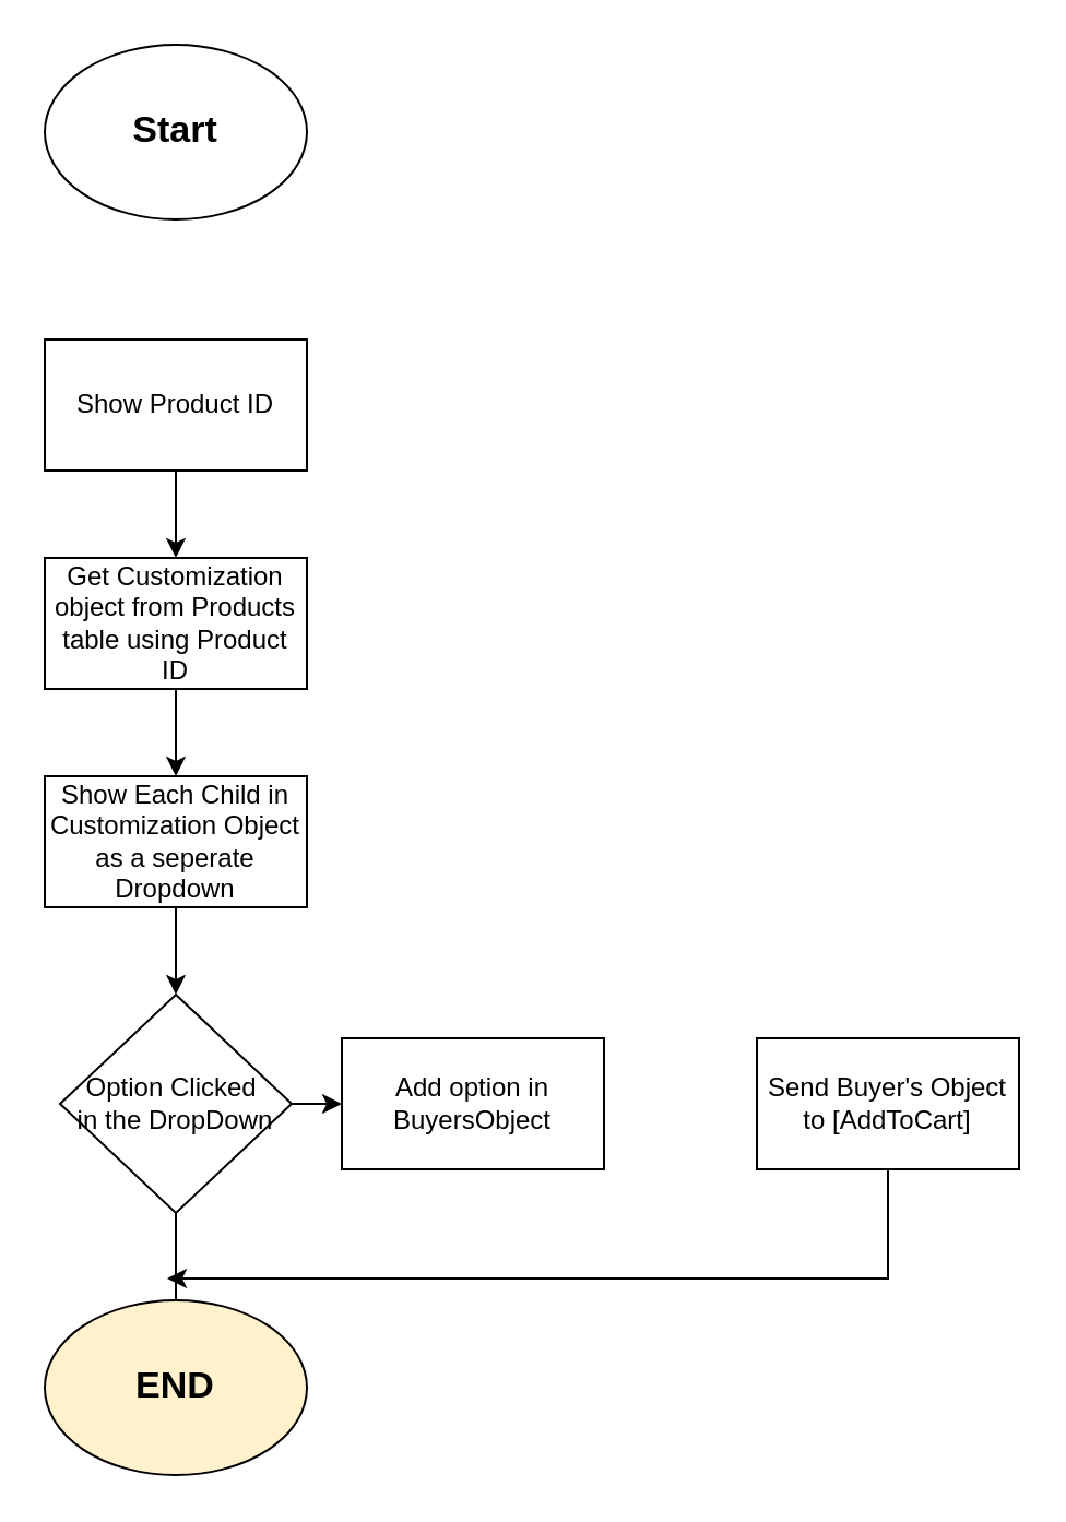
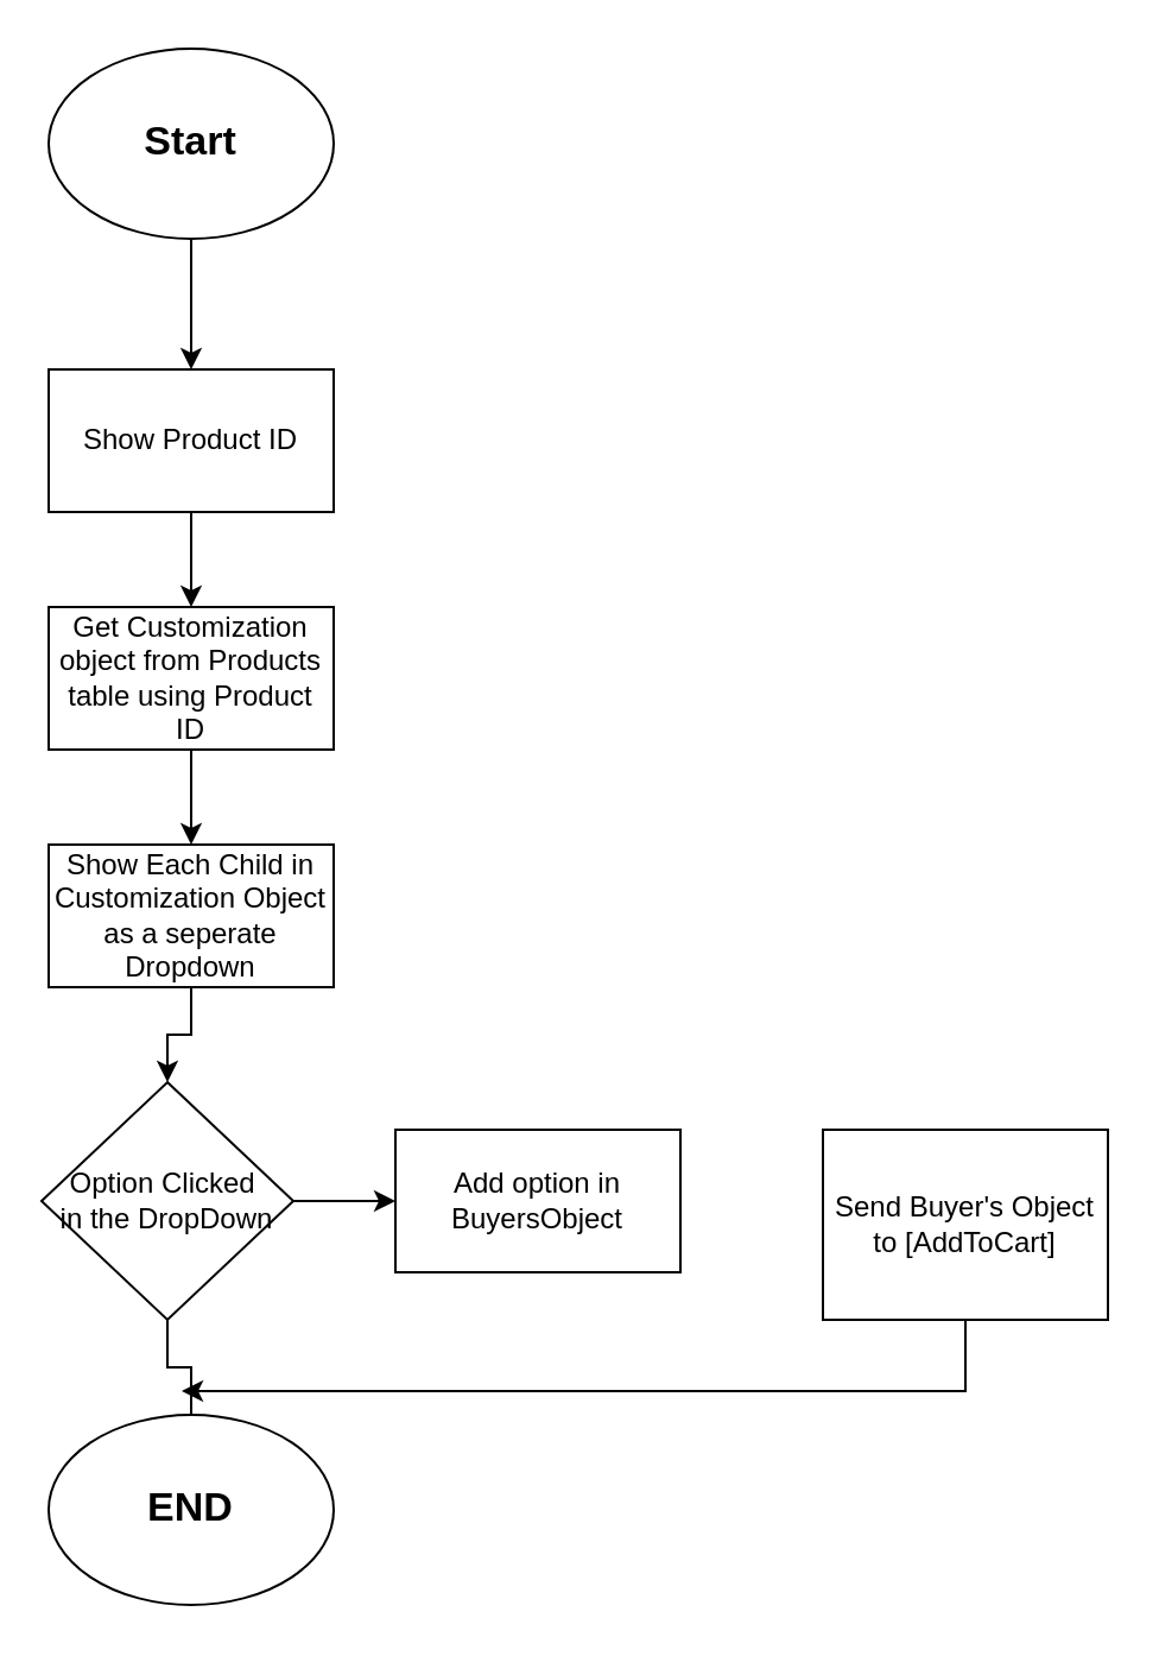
+ <mxCell id="2" value="" style="edgeStyle=orthogonalEdgeStyle;rounded=0;orthogonalLoop=1;jettySize=auto;html=1;" edge="1" parent="1" source="3" target="5"><mxGeometry relative="1" as="geometry" /></mxCell>
- <mxCell id="12" value="Option Clicked&amp;nbsp;&lt;br&gt;in the DropDown" style="rhombus;whiteSpace=wrap;html=1;" vertex="1" parent="1"><mxGeometry x="27" y="455" width="106" height="100" as="geometry" /></mxCell>
+ <mxCell id="12" value="Option Clicked&amp;nbsp;&lt;br&gt;in the DropDown" style="rhombus;whiteSpace=wrap;html=1;" vertex="1" parent="1"><mxGeometry x="17" y="455" width="106" height="100" as="geometry" /></mxCell>
- <mxCell id="13" value="Add option in BuyersObject" style="rounded=0;whiteSpace=wrap;html=1;" vertex="1" parent="1"><mxGeometry x="156" y="475" width="120" height="60" as="geometry" /></mxCell>
+ <mxCell id="13" value="Add option in BuyersObject" style="rounded=0;whiteSpace=wrap;html=1;" vertex="1" parent="1"><mxGeometry x="166" y="475" width="120" height="60" as="geometry" /></mxCell>
- <mxCell id="15" value="Send Buyer's Object to [AddToCart]" style="rounded=0;whiteSpace=wrap;html=1;" vertex="1" parent="1"><mxGeometry x="346" y="475" width="120" height="60" as="geometry" /></mxCell>
+ <mxCell id="15" value="Send Buyer's Object to [AddToCart]" style="rounded=0;whiteSpace=wrap;html=1;" vertex="1" parent="1"><mxGeometry x="346" y="475" width="120" height="80" as="geometry" /></mxCell>
- <mxCell id="16" value="&lt;b&gt;&lt;font style=&quot;font-size: 17px&quot;&gt;END&lt;/font&gt;&lt;/b&gt;" style="ellipse;whiteSpace=wrap;html=1;fillColor=#fff2cc;" vertex="1" parent="1"><mxGeometry x="20" y="595" width="120" height="80" as="geometry" /></mxCell>
+ <mxCell id="16" value="&lt;b&gt;&lt;font style=&quot;font-size: 17px&quot;&gt;END&lt;/font&gt;&lt;/b&gt;" style="ellipse;whiteSpace=wrap;html=1;" vertex="1" parent="1"><mxGeometry x="20" y="595" width="120" height="80" as="geometry" /></mxCell>
